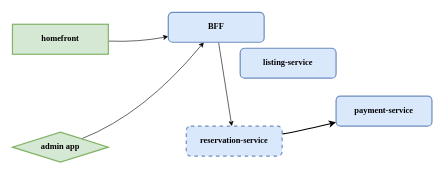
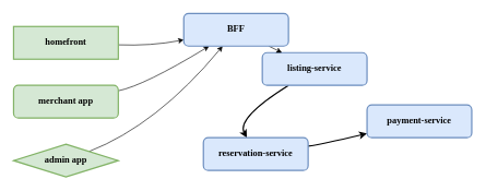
+ <mxCell id="8" style="orthogonalLoop=1;jettySize=auto;html=1;curved=1;" edge="1" parent="1" source="9" target="14"><mxGeometry relative="1" as="geometry"><Array as="points"><mxPoint x="220" y="130" /></Array></mxGeometry></mxCell>
- <mxCell id="13" style="rounded=0;orthogonalLoop=1;jettySize=auto;html=1;" edge="1" parent="1" source="14" target="5"><mxGeometry relative="1" as="geometry" /></mxCell>
+ <mxCell id="13" style="rounded=0;orthogonalLoop=1;jettySize=auto;html=1;" edge="1" parent="1" source="14" target="3"><mxGeometry relative="1" as="geometry" /></mxCell>
+ <mxCell id="9" value="merchant app" style="rounded=1;whiteSpace=wrap;html=1;strokeColor=#82b366;strokeWidth=2;fillColor=#d5e8d4;fontFamily=PT Sans;fontSource=https%3A%2F%2Ffonts.googleapis.com%2Fcss%3Ffamily%3DPT%2BSans;fontStyle=1;fontSize=14;" vertex="1" parent="1"><mxGeometry x="20" y="130" width="160" height="50" as="geometry" /></mxCell>
+ <mxCell id="2" style="orthogonalLoop=1;jettySize=auto;html=1;strokeWidth=2;curved=1;" edge="1" parent="1" source="3" target="5"><mxGeometry relative="1" as="geometry"><Array as="points"><mxPoint x="360" y="180" /></Array></mxGeometry></mxCell>
- <mxCell id="5" value="reservation-service" style="rounded=1;whiteSpace=wrap;html=1;strokeColor=#6c8ebf;strokeWidth=2;fillColor=#dae8fc;fontFamily=PT Sans;fontSource=https%3A%2F%2Ffonts.googleapis.com%2Fcss%3Ffamily%3DPT%2BSans;fontStyle=1;fontSize=14;dashed=1;" vertex="1" parent="1"><mxGeometry x="310" y="210" width="160" height="50" as="geometry" /></mxCell>
+ <mxCell id="5" value="reservation-service" style="rounded=1;whiteSpace=wrap;html=1;strokeColor=#6c8ebf;strokeWidth=2;fillColor=#dae8fc;fontFamily=PT Sans;fontSource=https%3A%2F%2Ffonts.googleapis.com%2Fcss%3Ffamily%3DPT%2BSans;fontStyle=1;fontSize=14;" vertex="1" parent="1"><mxGeometry x="310" y="210" width="160" height="50" as="geometry" /></mxCell>
